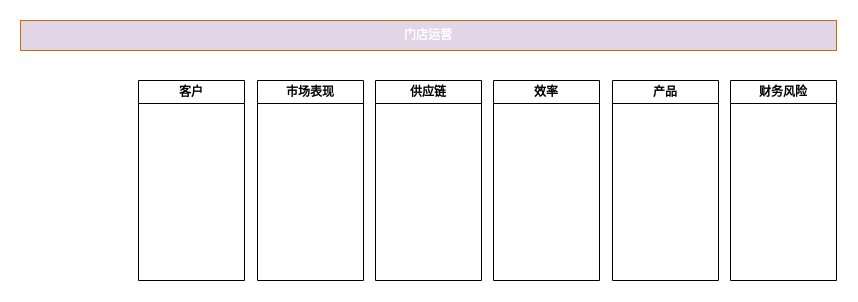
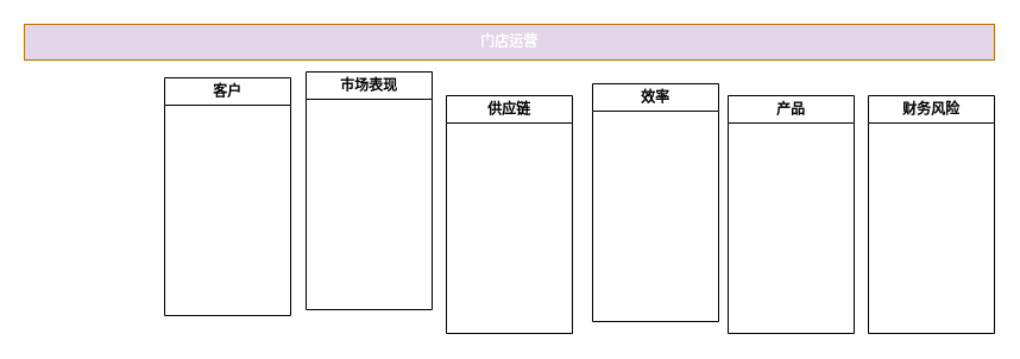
- <mxCell id="3" value="客户" style="swimlane;whiteSpace=wrap;html=1;" vertex="1" parent="1"><mxGeometry x="138" y="80" width="106" height="200" as="geometry" /></mxCell>
+ <mxCell id="3" value="客户" style="swimlane;whiteSpace=wrap;html=1;" vertex="1" parent="1"><mxGeometry x="138" y="65" width="106" height="200" as="geometry" /></mxCell>
- <mxCell id="4" value="市场表现" style="swimlane;whiteSpace=wrap;html=1;" vertex="1" parent="1"><mxGeometry x="257" y="80" width="106" height="200" as="geometry" /></mxCell>
+ <mxCell id="4" value="市场表现" style="swimlane;whiteSpace=wrap;html=1;" vertex="1" parent="1"><mxGeometry x="257" y="60" width="106" height="200" as="geometry" /></mxCell>
- <mxCell id="6" value="效率" style="swimlane;whiteSpace=wrap;html=1;startSize=23;" vertex="1" parent="1"><mxGeometry x="493" y="80" width="106" height="200" as="geometry" /></mxCell>
+ <mxCell id="6" value="效率" style="swimlane;whiteSpace=wrap;html=1;startSize=23;" vertex="1" parent="1"><mxGeometry x="498" y="70" width="106" height="200" as="geometry" /></mxCell>
